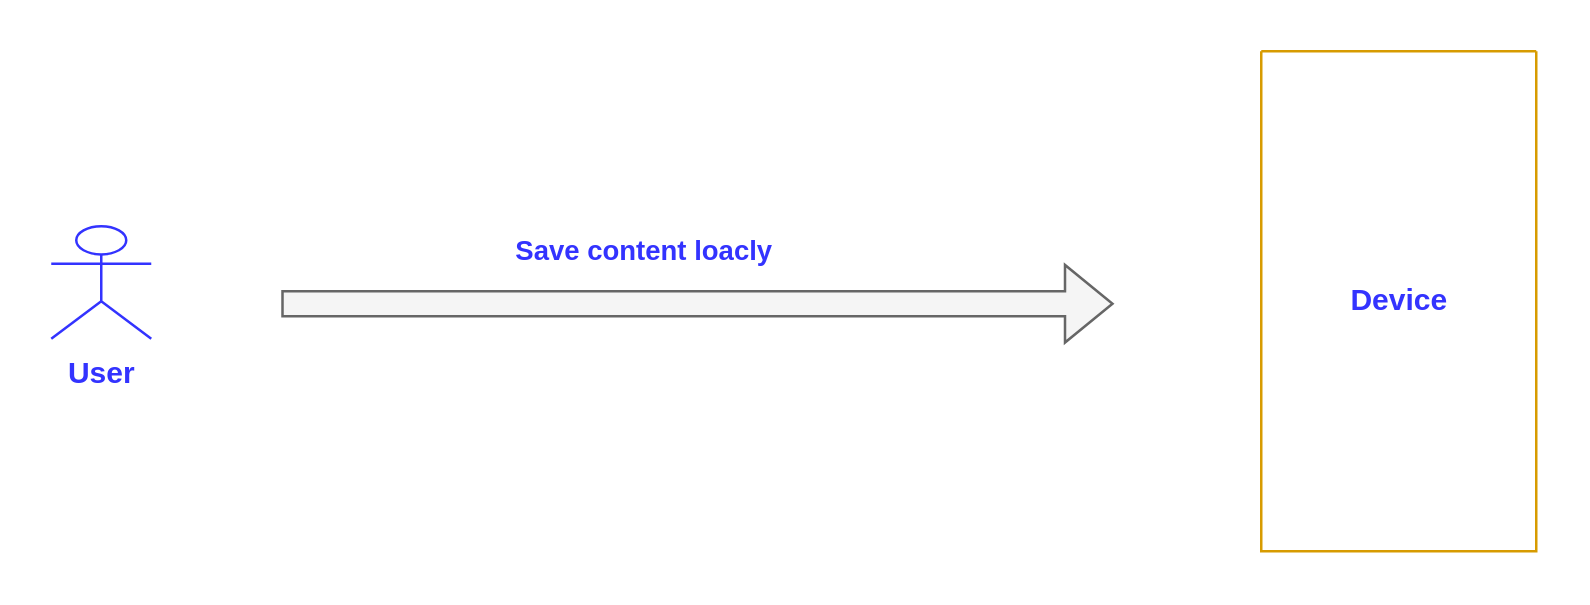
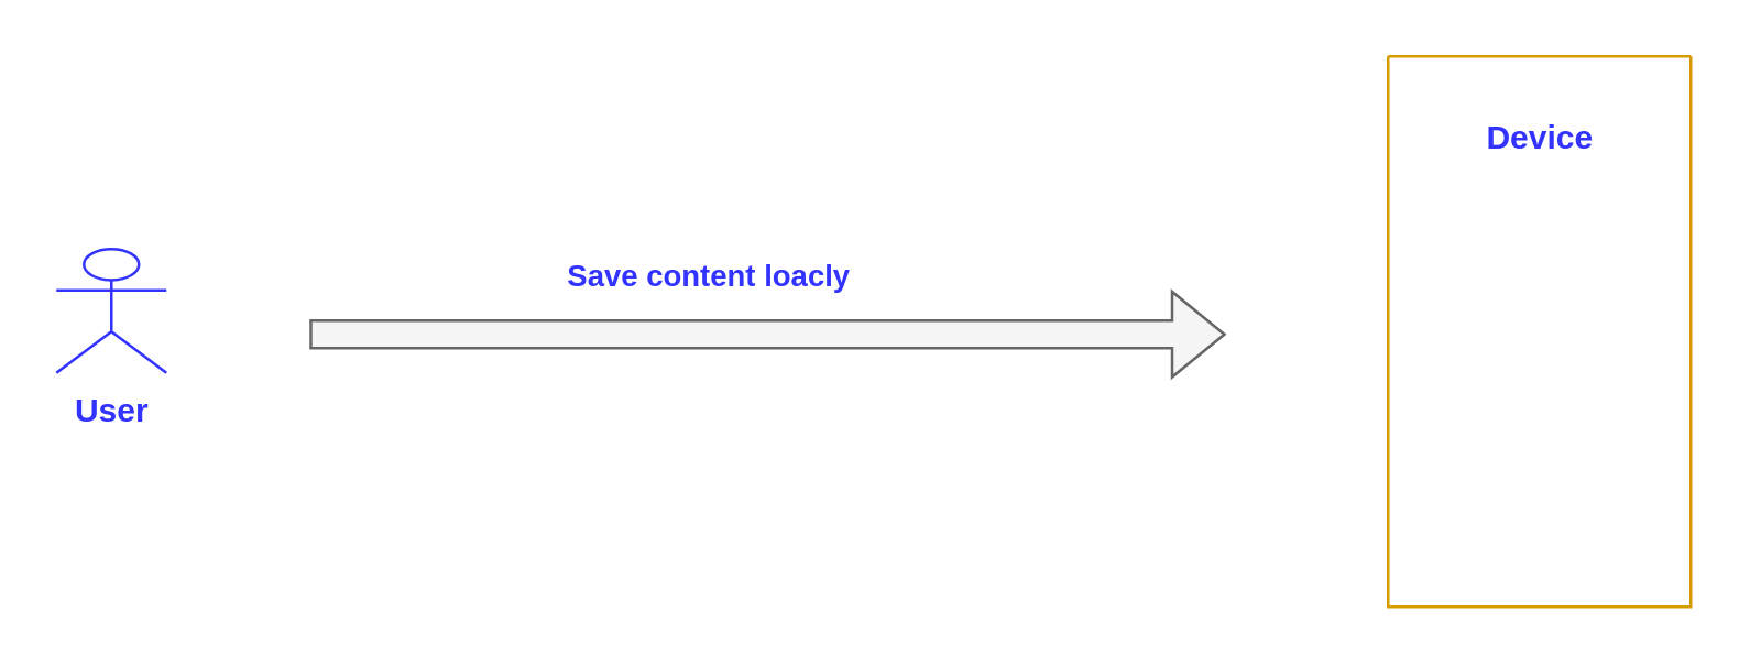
- <mxCell id="6" value="&lt;font color=&quot;#3333ff&quot;&gt;&lt;b&gt;Device&lt;/b&gt;&lt;/font&gt;" style="text;html=1;align=center;verticalAlign=middle;resizable=0;points=[];autosize=1;strokeColor=none;fillColor=none;" vertex="1" parent="5"><mxGeometry x="25" y="85" width="60" height="30" as="geometry" /></mxCell>
+ <mxCell id="6" value="&lt;font color=&quot;#3333ff&quot;&gt;&lt;b&gt;Device&lt;/b&gt;&lt;/font&gt;" style="text;html=1;align=center;verticalAlign=middle;resizable=0;points=[];autosize=1;strokeColor=none;fillColor=none;" vertex="1" parent="5"><mxGeometry x="25" y="15" width="60" height="30" as="geometry" /></mxCell>
